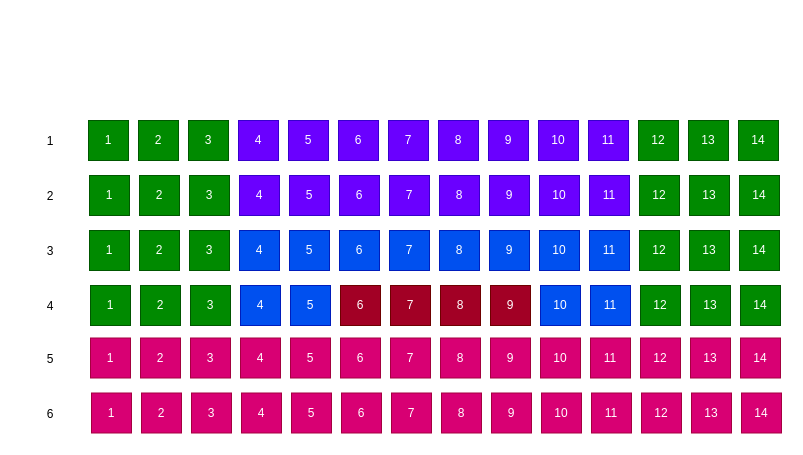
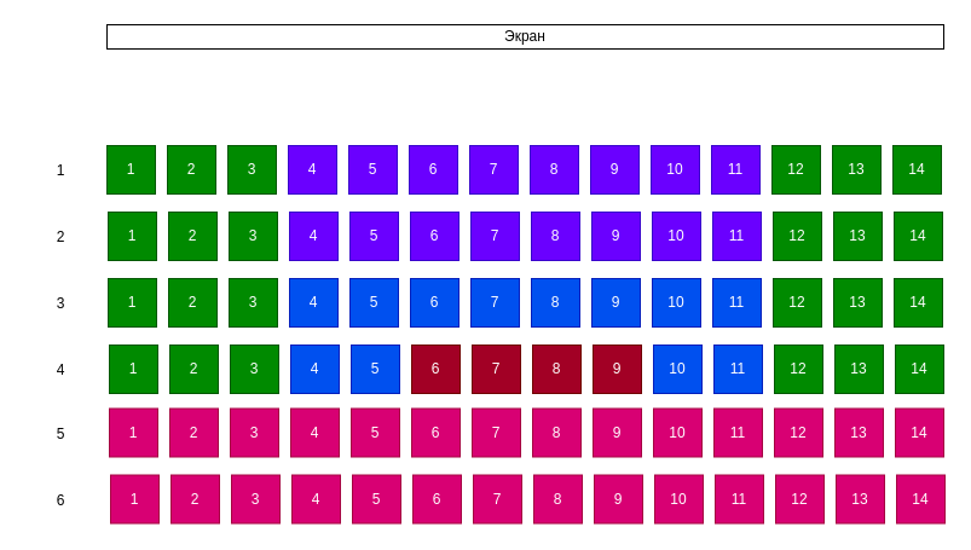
+ <mxCell id="16" value="Экран" style="rounded=0;whiteSpace=wrap;html=1;" parent="1" vertex="1"><mxGeometry x="88" y="20" width="692" height="20" as="geometry" /></mxCell>
